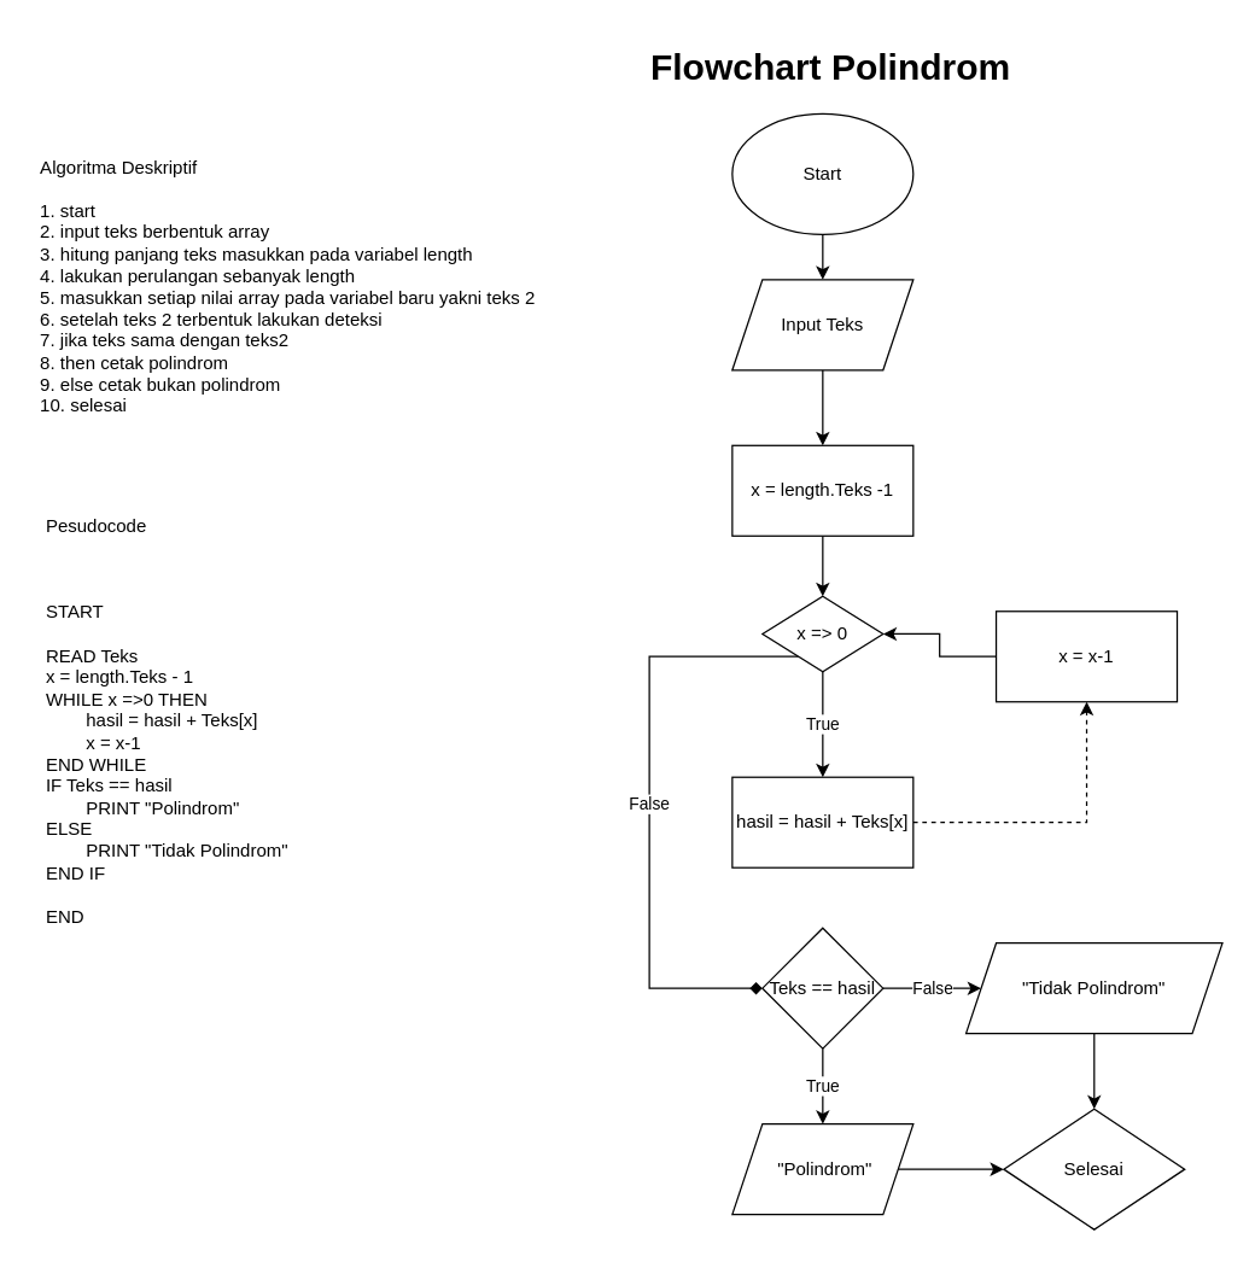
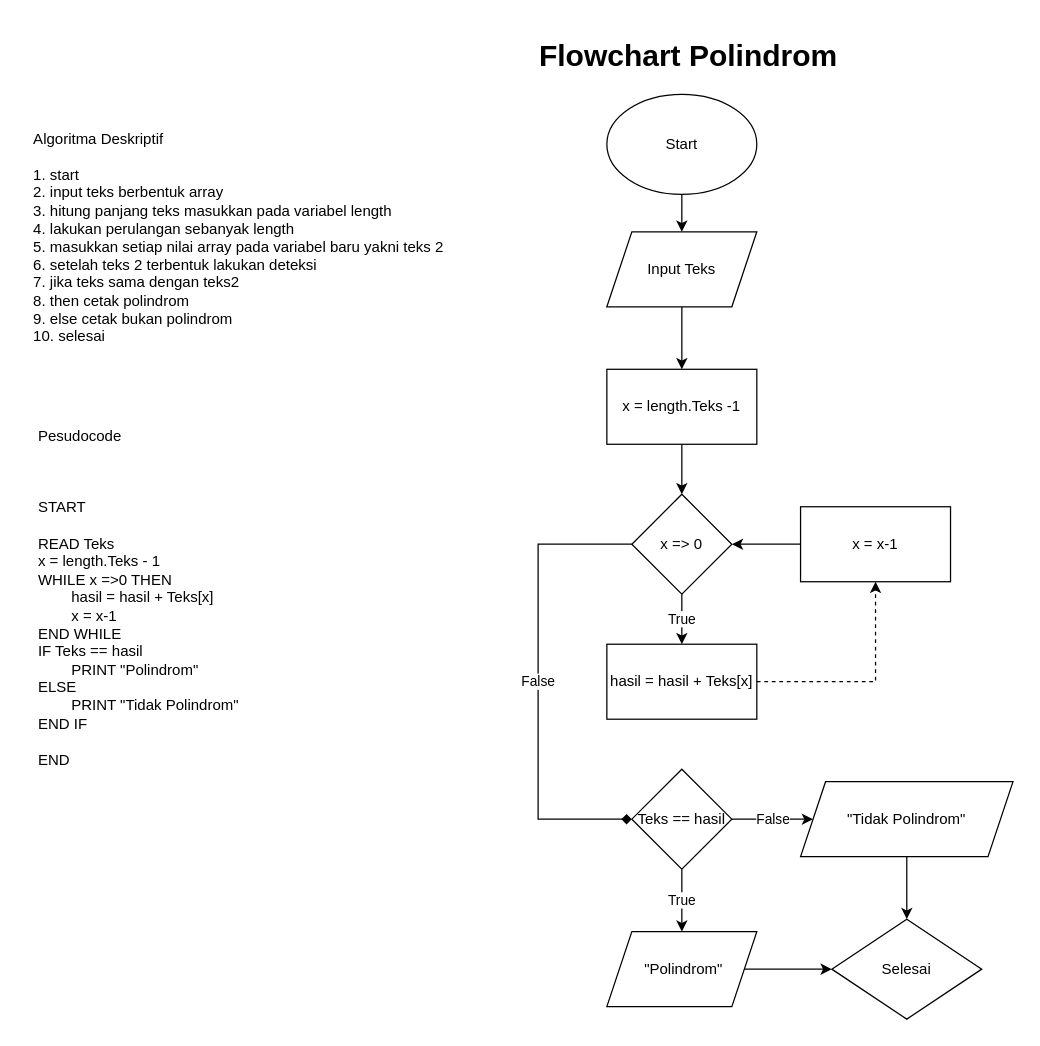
- <mxCell id="12" value="x =&amp;gt; 0" style="rhombus;whiteSpace=wrap;html=1;" parent="1" vertex="1"><mxGeometry x="505" y="395" width="80" height="50" as="geometry" /></mxCell>
+ <mxCell id="12" value="x =&amp;gt; 0" style="rhombus;whiteSpace=wrap;html=1;" parent="1" vertex="1"><mxGeometry x="505" y="395" width="80" height="80" as="geometry" /></mxCell>
- <mxCell id="16" value="x = x-1" style="rounded=0;whiteSpace=wrap;html=1;" parent="1" vertex="1"><mxGeometry x="660" y="405" width="120" height="60" as="geometry" /></mxCell>
+ <mxCell id="16" value="x = x-1" style="rounded=0;whiteSpace=wrap;html=1;" parent="1" vertex="1"><mxGeometry x="640" y="405" width="120" height="60" as="geometry" /></mxCell>
